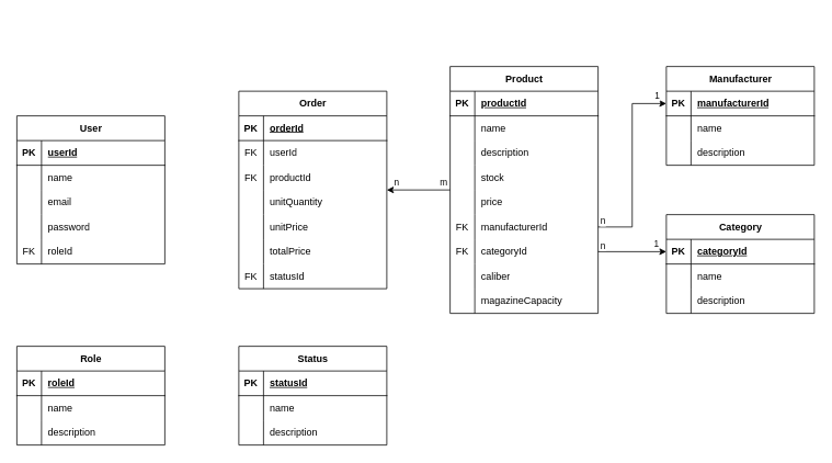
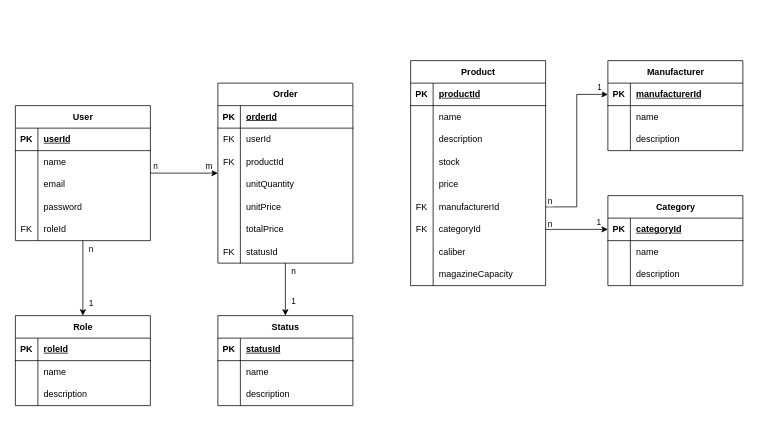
+ <mxCell id="5" style="edgeStyle=orthogonalEdgeStyle;rounded=0;orthogonalLoop=1;jettySize=auto;html=1;" edge="1" parent="1" source="8" target="37"><mxGeometry relative="1" as="geometry" /></mxCell>
+ <mxCell id="6" value="n" style="edgeLabel;html=1;align=center;verticalAlign=middle;resizable=0;points=[];" vertex="1" connectable="0" parent="5"><mxGeometry x="-0.869" y="-1" relative="1" as="geometry"><mxPoint y="-11" as="offset" /></mxGeometry></mxCell>
+ <mxCell id="7" value="m" style="edgeLabel;html=1;align=center;verticalAlign=middle;resizable=0;points=[];" vertex="1" connectable="0" parent="5"><mxGeometry x="0.708" y="1" relative="1" as="geometry"><mxPoint y="-9" as="offset" /></mxGeometry></mxCell>
- <mxCell id="69" style="edgeStyle=orthogonalEdgeStyle;rounded=0;orthogonalLoop=1;jettySize=auto;html=1;" edge="1" parent="1" source="72" target="37"><mxGeometry relative="1" as="geometry" /></mxCell>
- <mxCell id="70" value="n" style="edgeLabel;html=1;align=center;verticalAlign=middle;resizable=0;points=[];" vertex="1" connectable="0" parent="69"><mxGeometry x="0.719" y="-3" relative="1" as="geometry"><mxPoint y="-7" as="offset" /></mxGeometry></mxCell>
- <mxCell id="71" value="m" style="edgeLabel;html=1;align=center;verticalAlign=middle;resizable=0;points=[];" vertex="1" connectable="0" parent="69"><mxGeometry x="-0.759" y="1" relative="1" as="geometry"><mxPoint y="-11" as="offset" /></mxGeometry></mxCell>
+ <mxCell id="34" style="edgeStyle=orthogonalEdgeStyle;rounded=0;orthogonalLoop=1;jettySize=auto;html=1;" edge="1" parent="1" source="37" target="59"><mxGeometry relative="1" as="geometry" /></mxCell>
+ <mxCell id="35" value="n" style="edgeLabel;html=1;align=center;verticalAlign=middle;resizable=0;points=[];" vertex="1" connectable="0" parent="34"><mxGeometry x="-0.651" relative="1" as="geometry"><mxPoint x="10" y="-2" as="offset" /></mxGeometry></mxCell>
+ <mxCell id="36" value="1" style="edgeLabel;html=1;align=center;verticalAlign=middle;resizable=0;points=[];" vertex="1" connectable="0" parent="34"><mxGeometry x="0.373" y="-2" relative="1" as="geometry"><mxPoint x="12" y="2" as="offset" /></mxGeometry></mxCell>
+ <mxCell id="2" style="edgeStyle=orthogonalEdgeStyle;rounded=0;orthogonalLoop=1;jettySize=auto;html=1;" edge="1" parent="1" source="8" target="24"><mxGeometry relative="1" as="geometry" /></mxCell>
+ <mxCell id="3" value="n" style="edgeLabel;html=1;align=center;verticalAlign=middle;resizable=0;points=[];" vertex="1" connectable="0" parent="2"><mxGeometry x="-0.501" y="1" relative="1" as="geometry"><mxPoint x="9" y="-15" as="offset" /></mxGeometry></mxCell>
+ <mxCell id="4" value="1" style="edgeLabel;html=1;align=center;verticalAlign=middle;resizable=0;points=[];" vertex="1" connectable="0" parent="2"><mxGeometry x="0.658" y="2" relative="1" as="geometry"><mxPoint x="8" as="offset" /></mxGeometry></mxCell>
